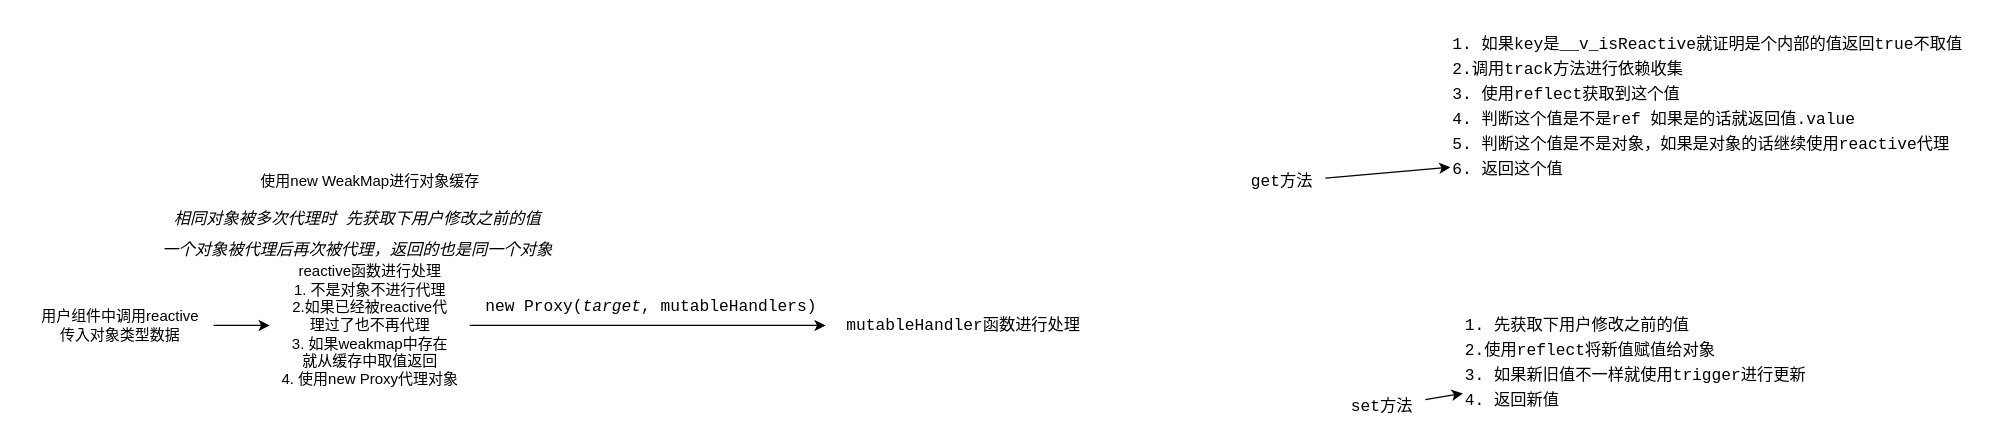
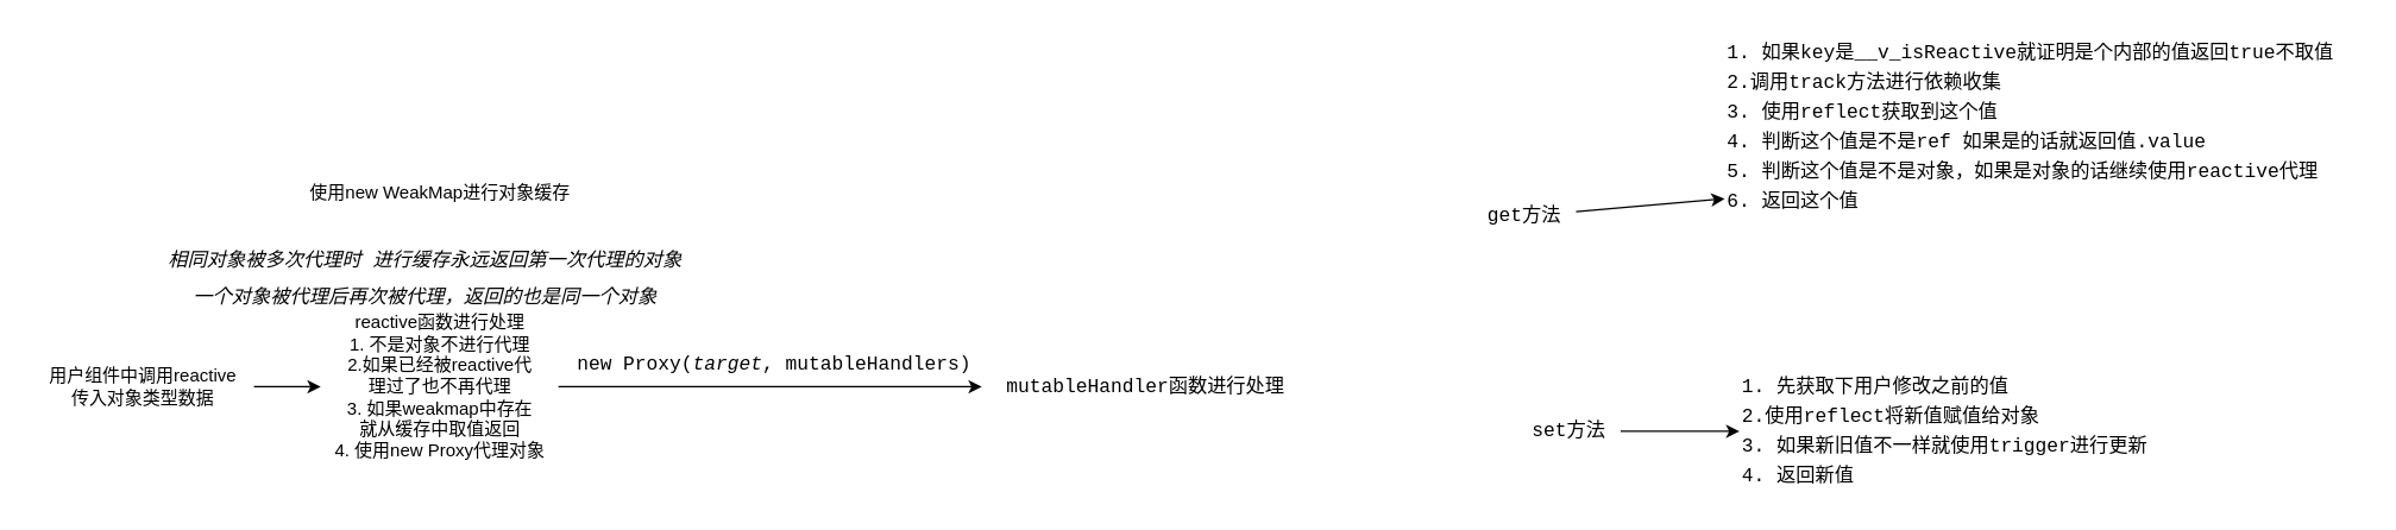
- <mxCell id="6" value="使用new WeakMap进行对象缓存" style="text;html=1;align=center;verticalAlign=middle;resizable=0;points=[];autosize=1;strokeColor=none;fillColor=none;" vertex="1" parent="1"><mxGeometry x="195" y="130" width="200" height="30" as="geometry" /></mxCell>
+ <mxCell id="6" value="使用new WeakMap进行对象缓存" style="text;html=1;align=center;verticalAlign=middle;resizable=0;points=[];autosize=1;strokeColor=none;fillColor=none;" vertex="1" parent="1"><mxGeometry x="195" y="115" width="200" height="30" as="geometry" /></mxCell>
- <mxCell id="7" value="&lt;div style=&quot;font-family: Monaco, Menlo, &amp;quot;Courier New&amp;quot;, monospace, Menlo, Monaco, &amp;quot;Courier New&amp;quot;, monospace; font-size: 13px; line-height: 20px;&quot;&gt;&lt;span style=&quot;font-style: italic; background-color: rgb(255, 255, 255);&quot;&gt;相同对象被多次代理时 先获取下用户修改之前的值&lt;/span&gt;&lt;/div&gt;" style="text;html=1;align=center;verticalAlign=middle;resizable=0;points=[];autosize=1;strokeColor=none;fillColor=none;" vertex="1" parent="1"><mxGeometry x="100" y="160" width="370" height="30" as="geometry" /></mxCell>
+ <mxCell id="7" value="&lt;div style=&quot;font-family: Monaco, Menlo, &amp;quot;Courier New&amp;quot;, monospace, Menlo, Monaco, &amp;quot;Courier New&amp;quot;, monospace; font-size: 13px; line-height: 20px;&quot;&gt;&lt;span style=&quot;font-style: italic; background-color: rgb(255, 255, 255);&quot;&gt;相同对象被多次代理时 进行缓存永远返回第一次代理的对象&lt;/span&gt;&lt;/div&gt;" style="text;html=1;align=center;verticalAlign=middle;resizable=0;points=[];autosize=1;strokeColor=none;fillColor=none;" vertex="1" parent="1"><mxGeometry x="100" y="160" width="370" height="30" as="geometry" /></mxCell>
- <mxCell id="14" value="&lt;div style=&quot;font-family: Monaco, Menlo, &amp;quot;Courier New&amp;quot;, monospace, Menlo, Monaco, &amp;quot;Courier New&amp;quot;, monospace; font-size: 13px; line-height: 20px;&quot;&gt;&lt;span style=&quot;background-color: rgb(255, 255, 255);&quot;&gt;set方法&lt;/span&gt;&lt;/div&gt;" style="text;html=1;align=center;verticalAlign=middle;resizable=0;points=[];autosize=1;strokeColor=none;fillColor=none;fontColor=#000000;" vertex="1" parent="1"><mxGeometry x="1070" y="310" width="70" height="30" as="geometry" /></mxCell>
+ <mxCell id="14" value="&lt;div style=&quot;font-family: Monaco, Menlo, &amp;quot;Courier New&amp;quot;, monospace, Menlo, Monaco, &amp;quot;Courier New&amp;quot;, monospace; font-size: 13px; line-height: 20px;&quot;&gt;&lt;span style=&quot;background-color: rgb(255, 255, 255);&quot;&gt;set方法&lt;/span&gt;&lt;/div&gt;" style="text;html=1;align=center;verticalAlign=middle;resizable=0;points=[];autosize=1;strokeColor=none;fillColor=none;fontColor=#000000;" vertex="1" parent="1"><mxGeometry x="1020" y="275" width="70" height="30" as="geometry" /></mxCell>
